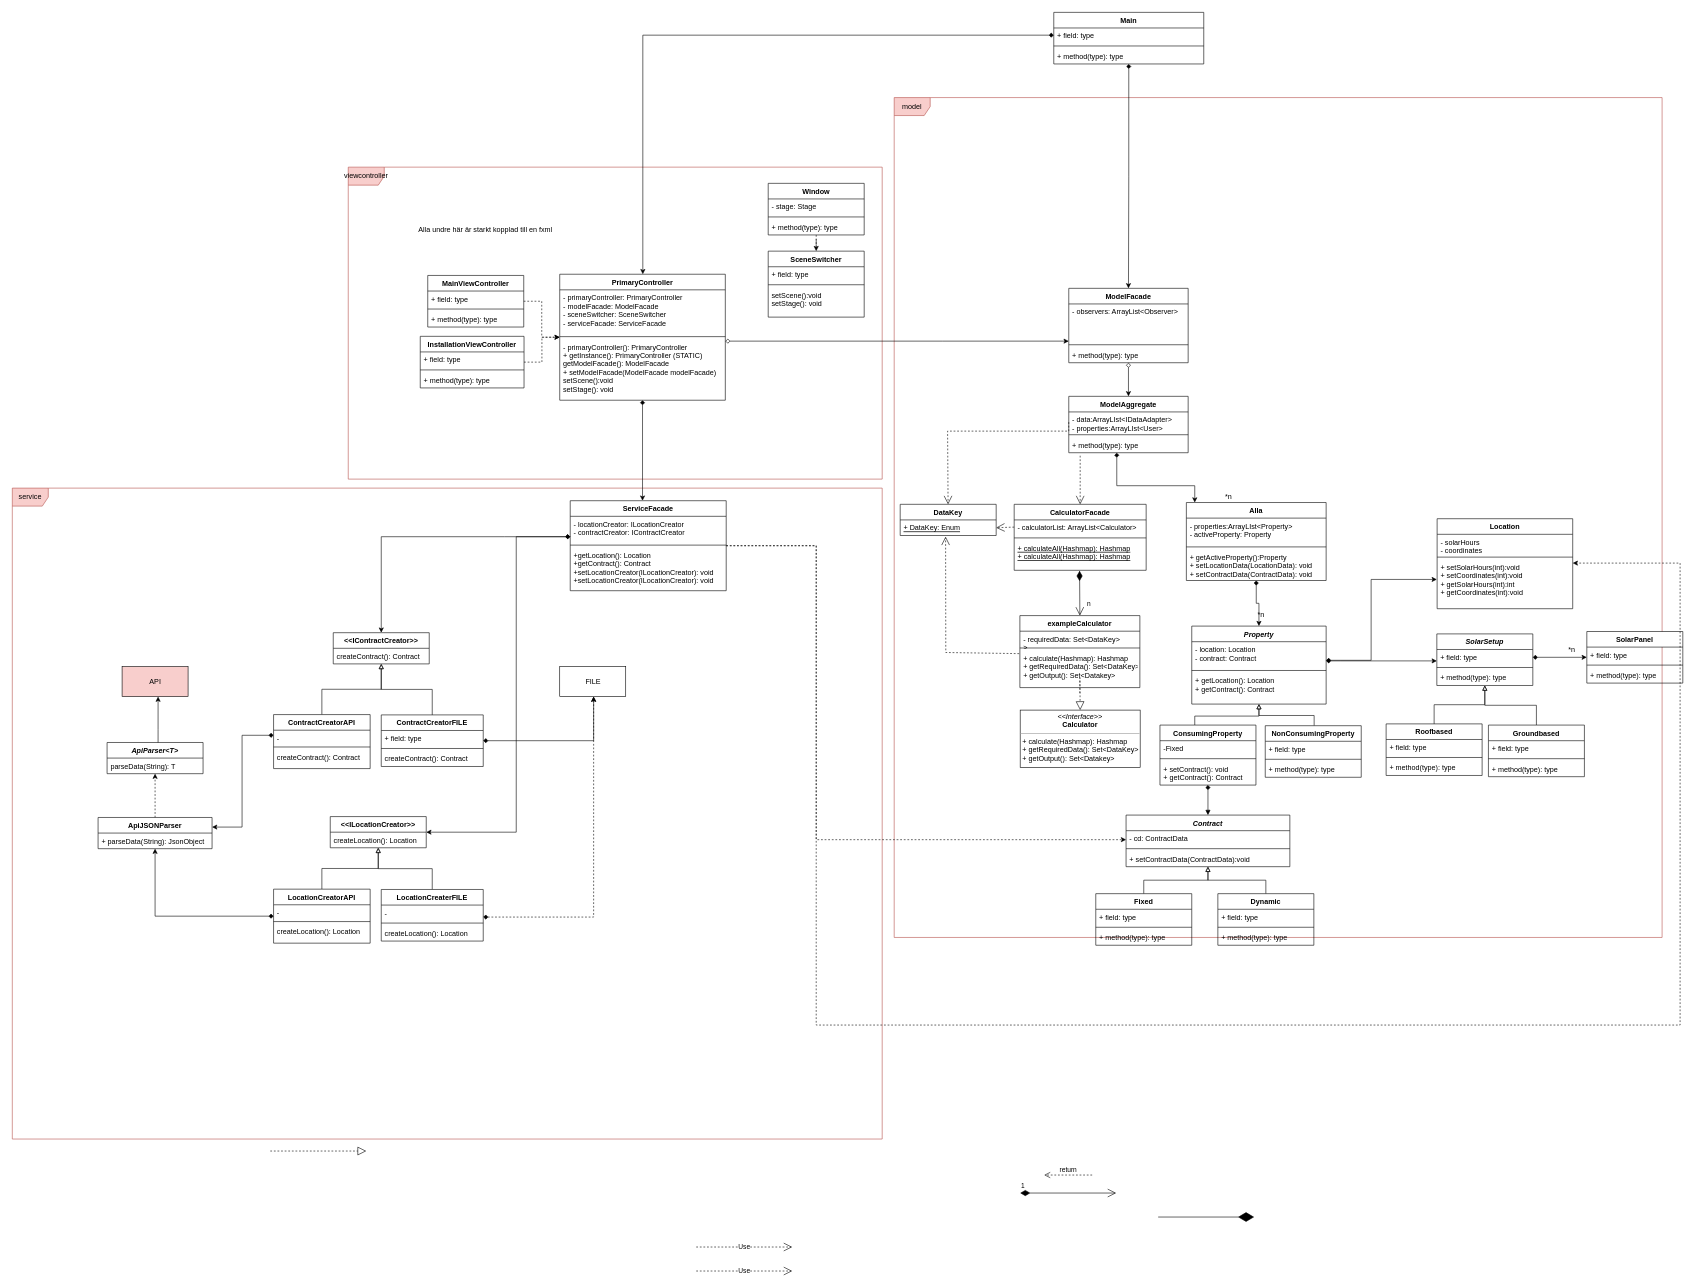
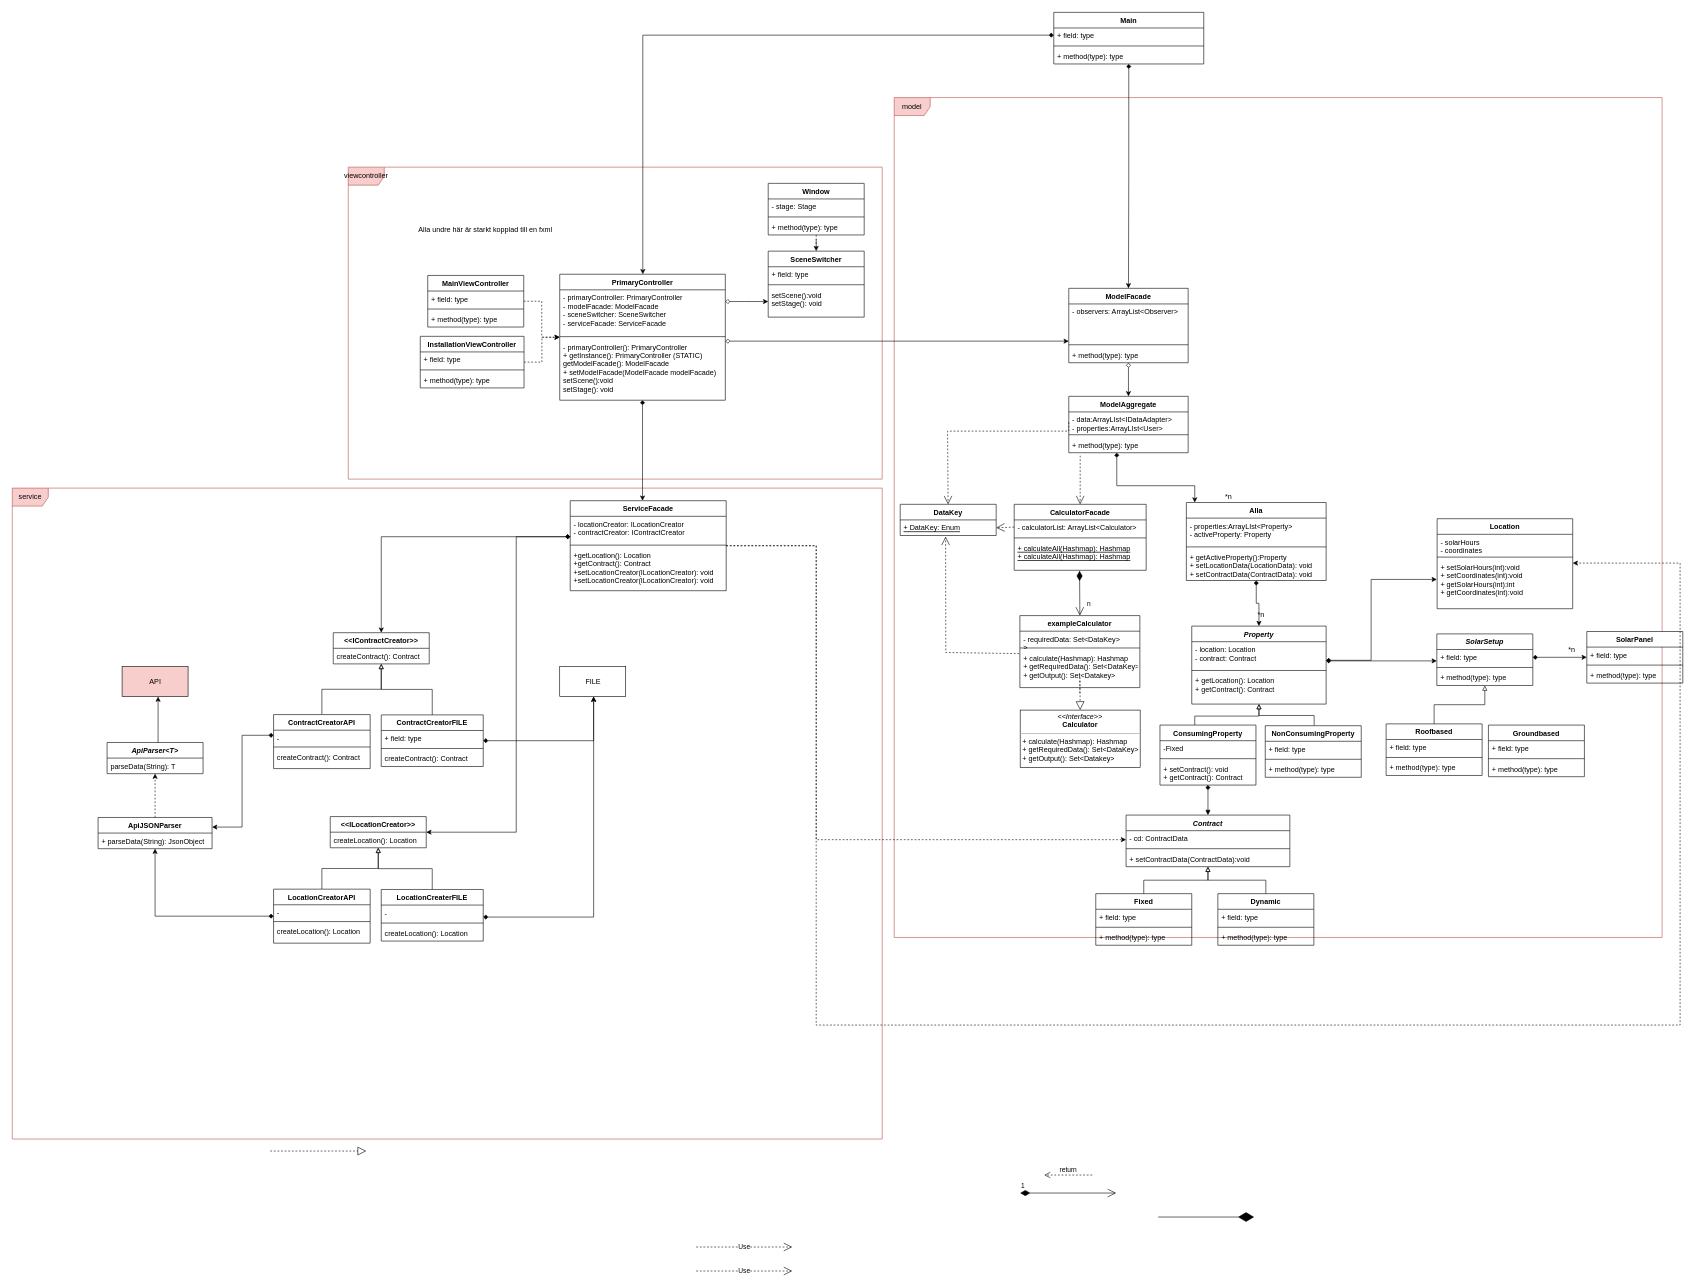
+ <mxCell id="117" style="edgeStyle=orthogonalEdgeStyle;rounded=0;orthogonalLoop=1;jettySize=auto;html=1;startArrow=diamond;startFill=0;" parent="1" source="101" target="91" edge="1"><mxGeometry relative="1" as="geometry"><Array as="points"><mxPoint x="1240" y="502" /><mxPoint x="1240" y="502" /></Array></mxGeometry></mxCell>
- <mxCell id="6" style="edgeStyle=orthogonalEdgeStyle;rounded=0;orthogonalLoop=1;jettySize=auto;html=1;endArrow=none;endFill=0;startArrow=block;startFill=0;" parent="1" source="24" target="37" edge="1"><mxGeometry relative="1" as="geometry"><mxPoint x="2439.5" y="1126.5" as="sourcePoint" /><mxPoint x="2550.5" y="1206.5" as="targetPoint" /></mxGeometry></mxCell>
- <mxCell id="134" style="edgeStyle=orthogonalEdgeStyle;rounded=0;orthogonalLoop=1;jettySize=auto;html=1;endArrow=classic;endFill=1;startArrow=diamond;startFill=1;dashed=1;" parent="1" source="135" target="132" edge="1"><mxGeometry relative="1" as="geometry"><Array as="points"><mxPoint x="989" y="1528" /></Array></mxGeometry></mxCell>
+ <mxCell id="134" style="edgeStyle=orthogonalEdgeStyle;rounded=0;orthogonalLoop=1;jettySize=auto;html=1;endArrow=classic;endFill=1;startArrow=diamond;startFill=1;" parent="1" source="135" target="132" edge="1"><mxGeometry relative="1" as="geometry"><Array as="points"><mxPoint x="989" y="1528" /></Array></mxGeometry></mxCell>
